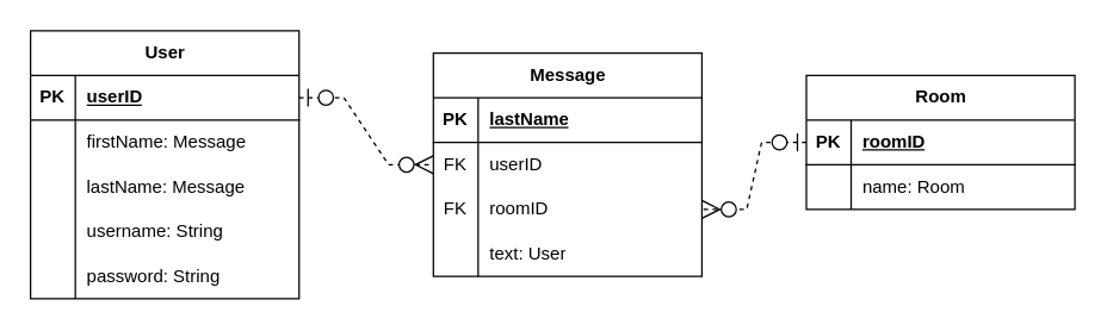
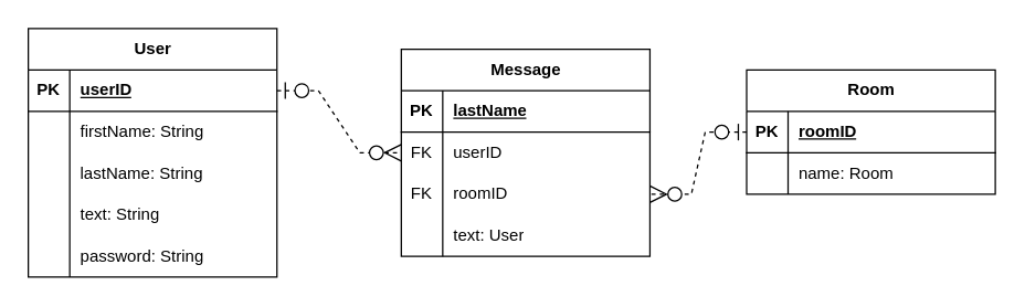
- <mxCell id="8" value="firstName: Message" style="shape=partialRectangle;connectable=0;fillColor=none;top=0;left=0;bottom=0;right=0;align=left;spacingLeft=6;overflow=hidden;whiteSpace=wrap;html=1;" vertex="1" parent="6"><mxGeometry x="30" width="150" height="30" as="geometry"><mxRectangle width="150" height="30" as="alternateBounds" /></mxGeometry></mxCell>
+ <mxCell id="8" value="firstName: String" style="shape=partialRectangle;connectable=0;fillColor=none;top=0;left=0;bottom=0;right=0;align=left;spacingLeft=6;overflow=hidden;whiteSpace=wrap;html=1;" vertex="1" parent="6"><mxGeometry x="30" width="150" height="30" as="geometry"><mxRectangle width="150" height="30" as="alternateBounds" /></mxGeometry></mxCell>
- <mxCell id="11" value="lastName: Message" style="shape=partialRectangle;connectable=0;fillColor=none;top=0;left=0;bottom=0;right=0;align=left;spacingLeft=6;overflow=hidden;whiteSpace=wrap;html=1;" vertex="1" parent="9"><mxGeometry x="30" width="150" height="30" as="geometry"><mxRectangle width="150" height="30" as="alternateBounds" /></mxGeometry></mxCell>
+ <mxCell id="11" value="lastName: String" style="shape=partialRectangle;connectable=0;fillColor=none;top=0;left=0;bottom=0;right=0;align=left;spacingLeft=6;overflow=hidden;whiteSpace=wrap;html=1;" vertex="1" parent="9"><mxGeometry x="30" width="150" height="30" as="geometry"><mxRectangle width="150" height="30" as="alternateBounds" /></mxGeometry></mxCell>
- <mxCell id="14" value="username: String" style="shape=partialRectangle;connectable=0;fillColor=none;top=0;left=0;bottom=0;right=0;align=left;spacingLeft=6;overflow=hidden;whiteSpace=wrap;html=1;" vertex="1" parent="12"><mxGeometry x="30" width="150" height="30" as="geometry"><mxRectangle width="150" height="30" as="alternateBounds" /></mxGeometry></mxCell>
+ <mxCell id="14" value="text: String" style="shape=partialRectangle;connectable=0;fillColor=none;top=0;left=0;bottom=0;right=0;align=left;spacingLeft=6;overflow=hidden;whiteSpace=wrap;html=1;" vertex="1" parent="12"><mxGeometry x="30" width="150" height="30" as="geometry"><mxRectangle width="150" height="30" as="alternateBounds" /></mxGeometry></mxCell>
